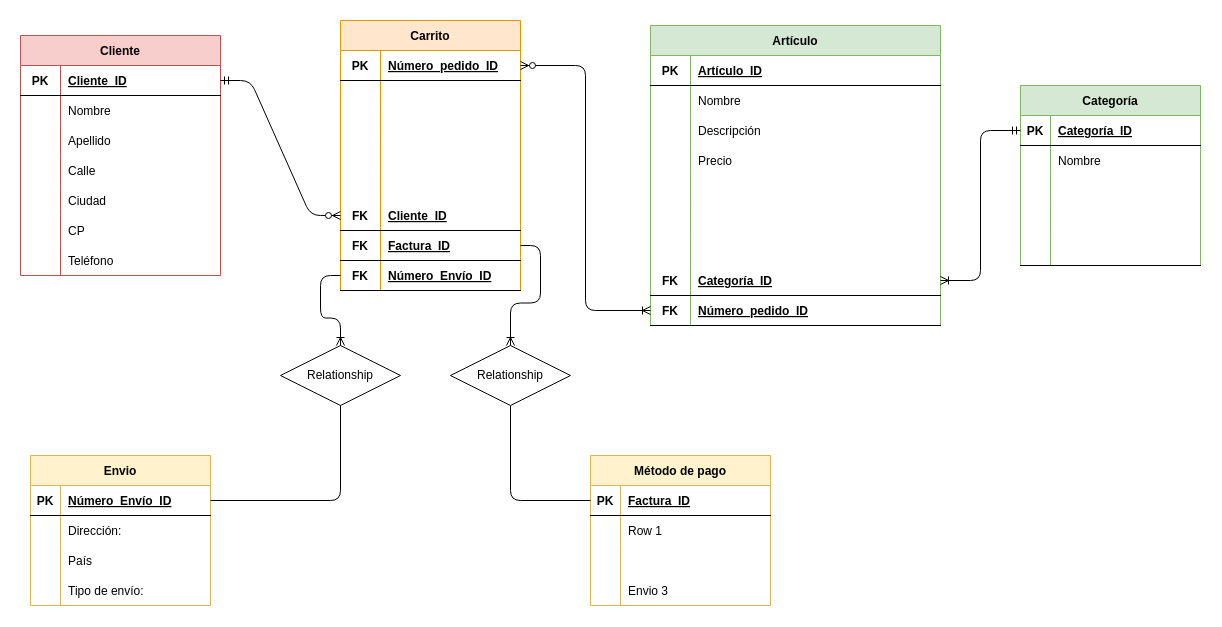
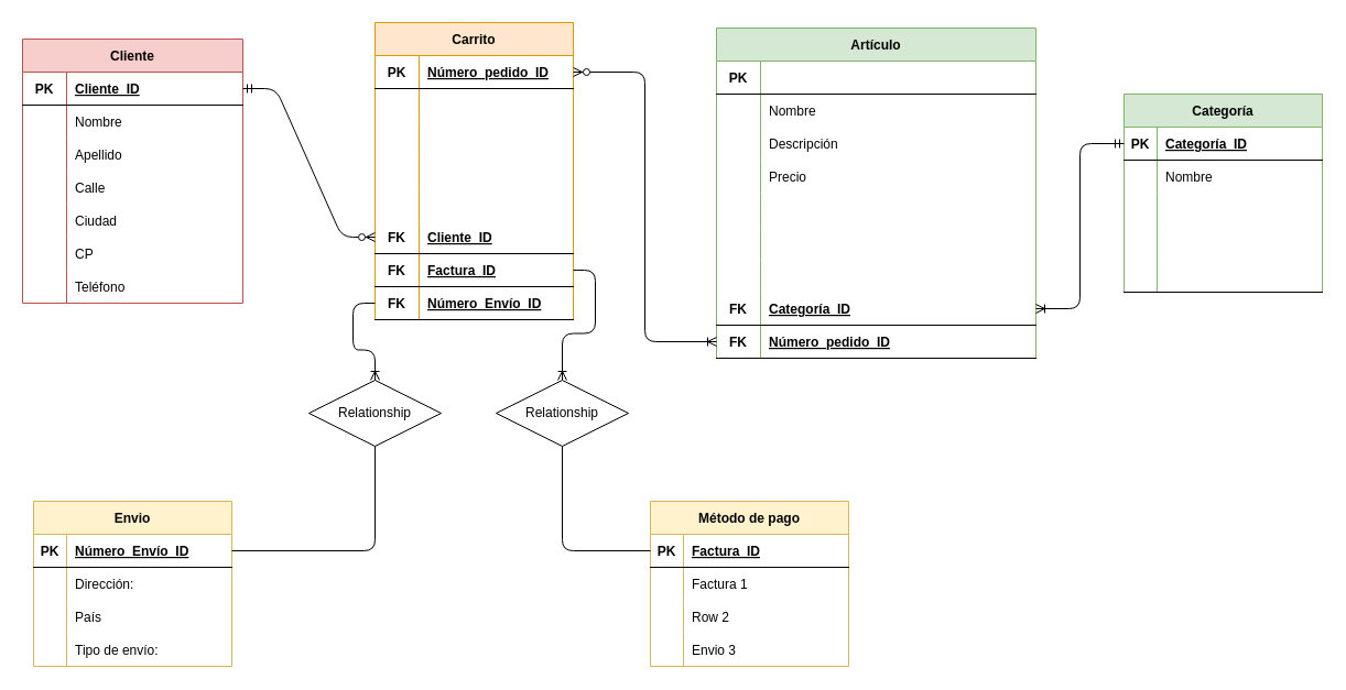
- <mxCell id="27" value="Artículo_ID" style="shape=partialRectangle;connectable=0;fillColor=none;top=0;left=0;bottom=0;right=0;align=left;spacingLeft=6;fontStyle=5;overflow=hidden;" vertex="1" parent="25"><mxGeometry x="40" width="250" height="30" as="geometry" /></mxCell>
- <mxCell id="112" value="Row 1" style="shape=partialRectangle;connectable=0;fillColor=none;top=0;left=0;bottom=0;right=0;align=left;spacingLeft=6;overflow=hidden;" vertex="1" parent="110"><mxGeometry x="30" width="150" height="30" as="geometry" /></mxCell>
+ <mxCell id="112" value="Factura 1" style="shape=partialRectangle;connectable=0;fillColor=none;top=0;left=0;bottom=0;right=0;align=left;spacingLeft=6;overflow=hidden;" vertex="1" parent="110"><mxGeometry x="30" width="150" height="30" as="geometry" /></mxCell>
+ <mxCell id="115" value="Row 2" style="shape=partialRectangle;connectable=0;fillColor=none;top=0;left=0;bottom=0;right=0;align=left;spacingLeft=6;overflow=hidden;" vertex="1" parent="113"><mxGeometry x="30" width="150" height="30" as="geometry" /></mxCell>
